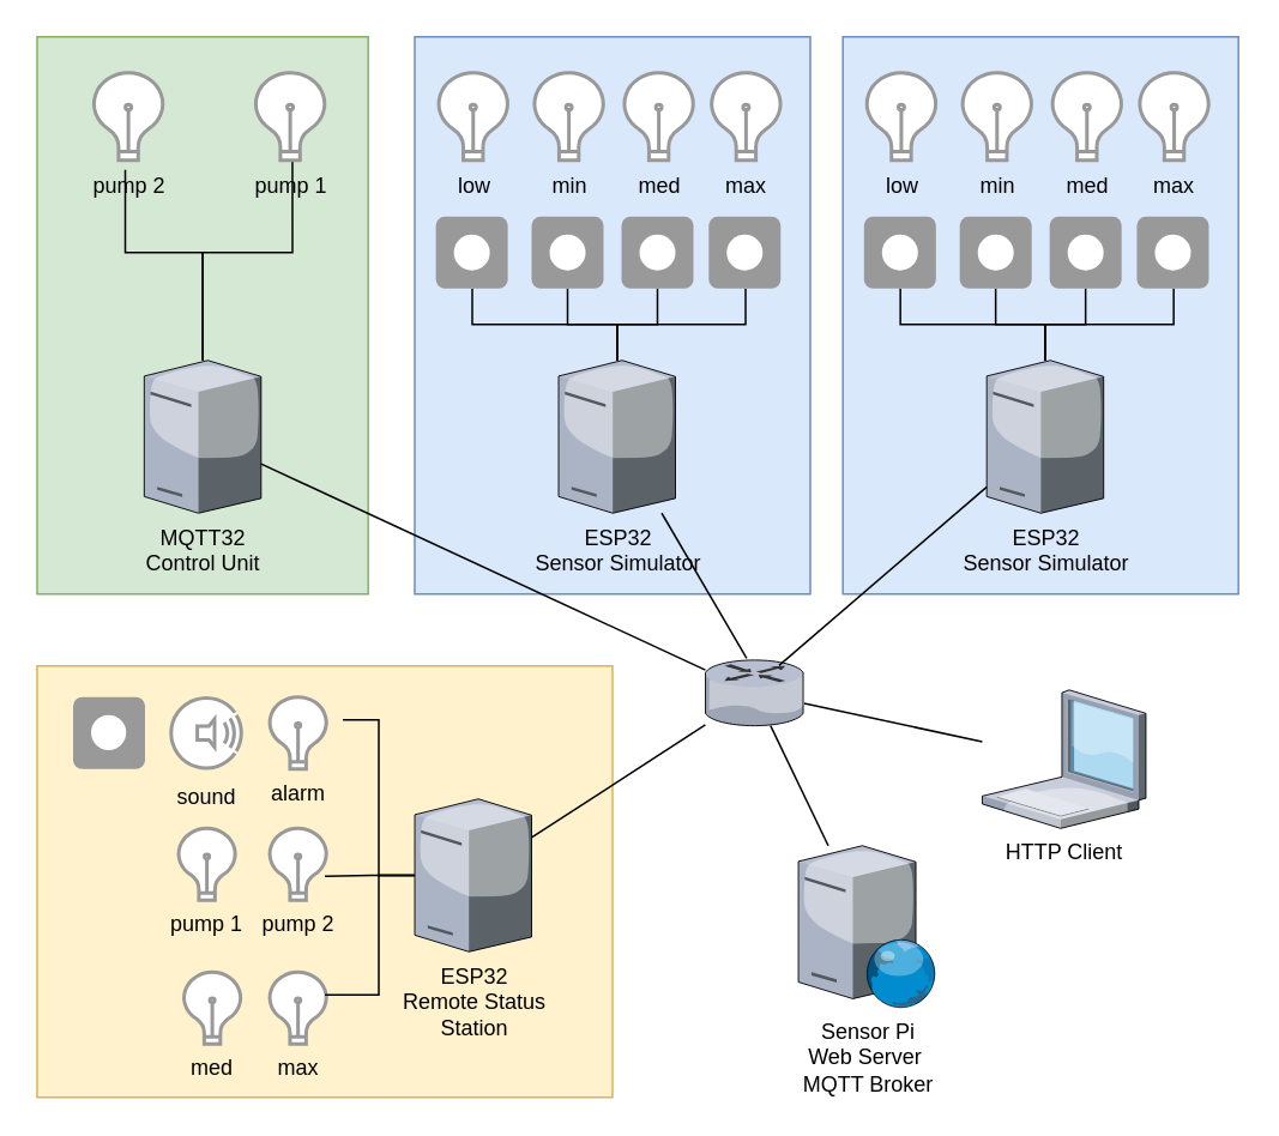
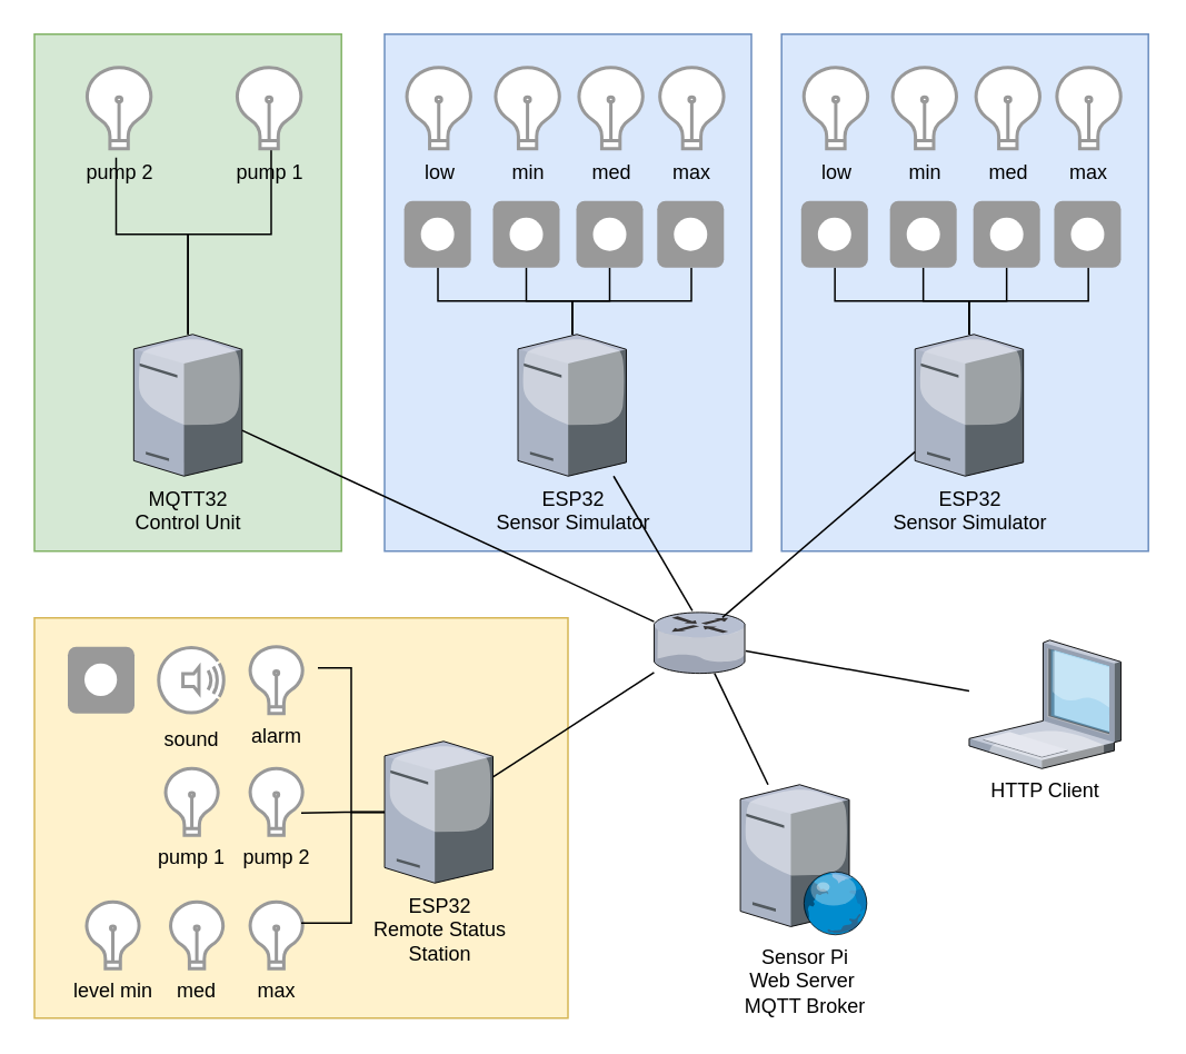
- <mxCell id="44" value="HTTP Client" style="verticalLabelPosition=bottom;sketch=0;aspect=fixed;html=1;verticalAlign=top;strokeColor=none;align=center;outlineConnect=0;shape=mxgraph.citrix.laptop_1;" parent="1" vertex="1"><mxGeometry x="545.64" y="383.38" width="91" height="77" as="geometry" /></mxCell>
+ <mxCell id="44" value="HTTP Client" style="verticalLabelPosition=bottom;sketch=0;aspect=fixed;html=1;verticalAlign=top;strokeColor=none;align=center;outlineConnect=0;shape=mxgraph.citrix.laptop_1;" parent="1" vertex="1"><mxGeometry x="580.64" y="383.38" width="91" height="77" as="geometry" /></mxCell>
+ <mxCell id="34" value="level min" style="html=1;verticalLabelPosition=bottom;align=center;labelBackgroundColor=none;verticalAlign=top;strokeWidth=2;strokeColor=#999999;shadow=0;dashed=0;shape=mxgraph.ios7.icons.lightbulb;" parent="1" vertex="1"><mxGeometry x="50" y="540.38" width="34.07" height="40" as="geometry" /></mxCell>
